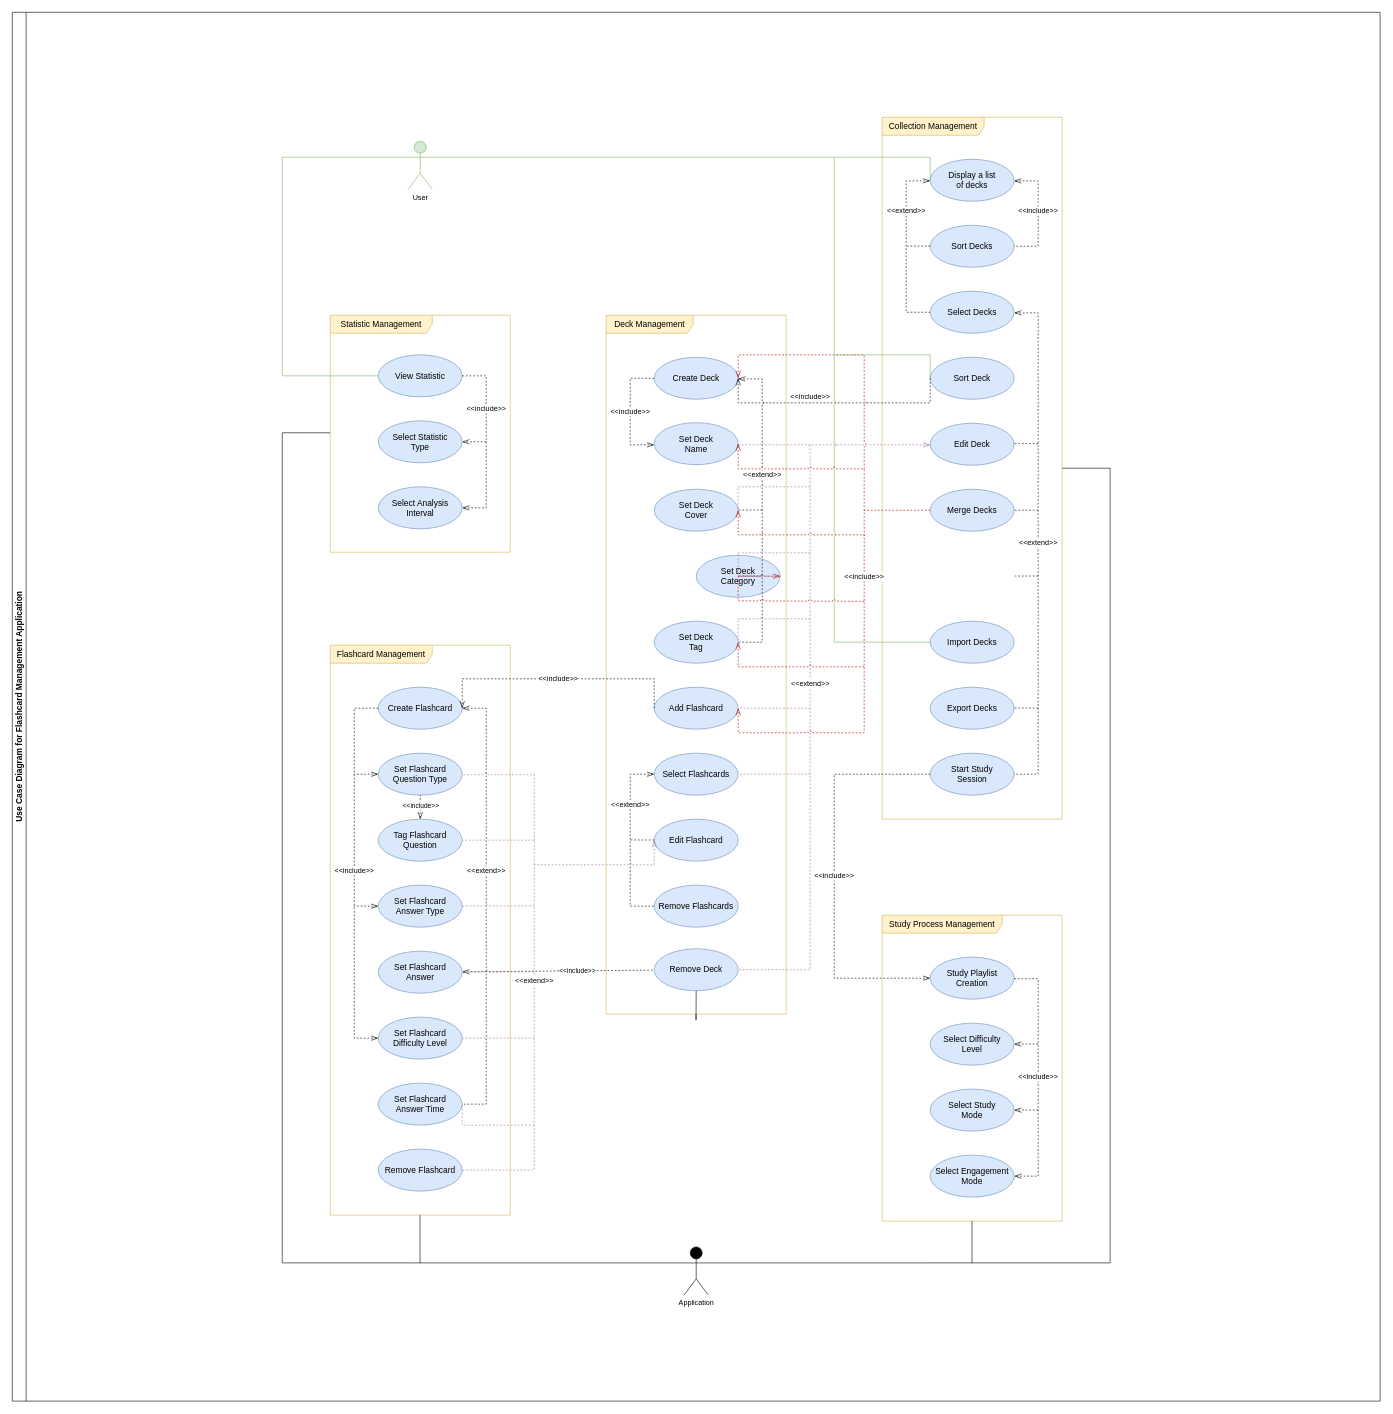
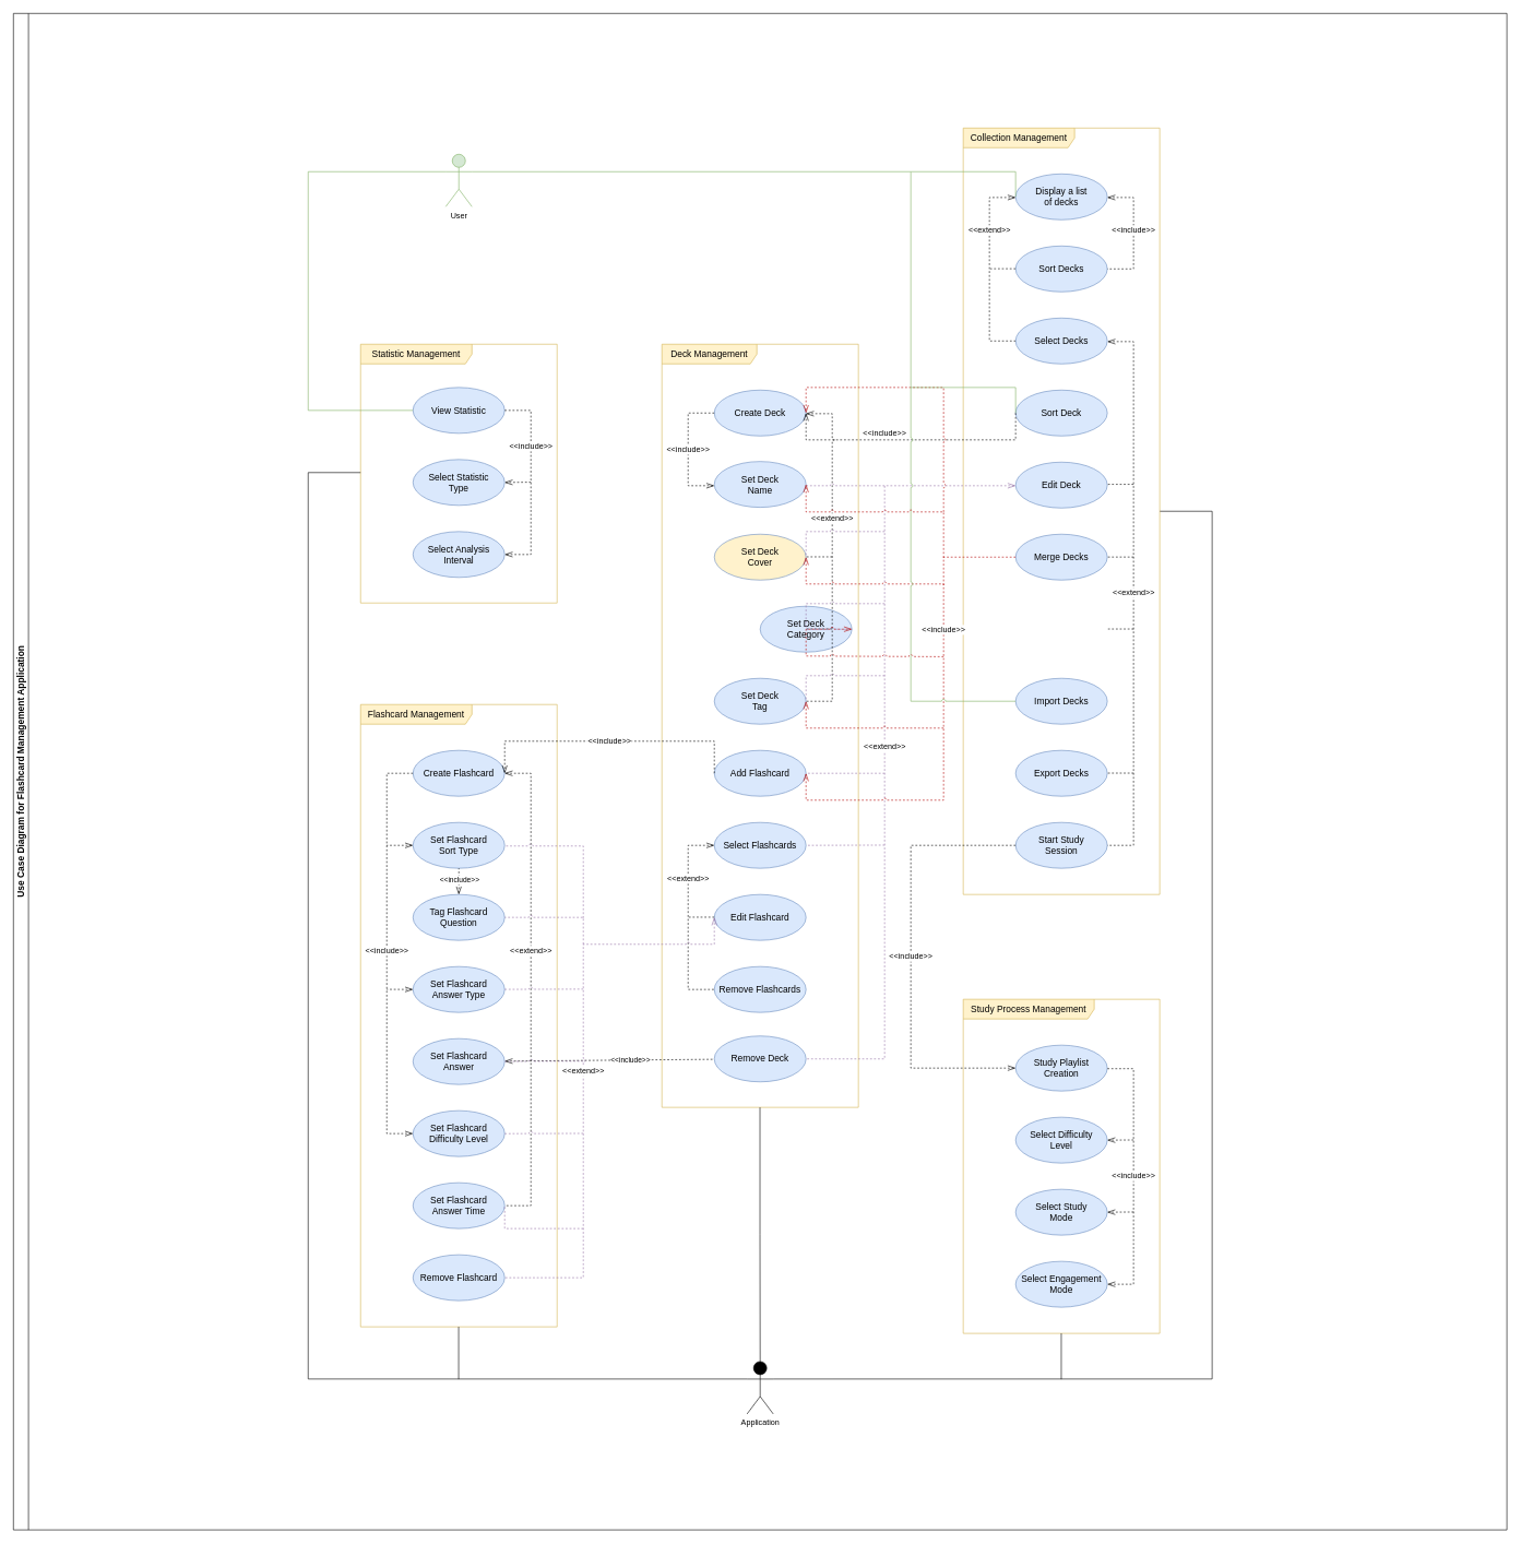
- <mxCell id="32" value="&lt;font style=&quot;&quot;&gt;&lt;font style=&quot;font-size: 14px;&quot;&gt;Set Deck&lt;br&gt;Cover&lt;/font&gt;&lt;br&gt;&lt;/font&gt;" style="ellipse;whiteSpace=wrap;html=1;fillColor=#dae8fc;strokeColor=#6c8ebf;" parent="2" vertex="1"><mxGeometry x="1070" y="795" width="140" height="70" as="geometry" /></mxCell>
+ <mxCell id="32" value="&lt;font style=&quot;&quot;&gt;&lt;font style=&quot;font-size: 14px;&quot;&gt;Set Deck&lt;br&gt;Cover&lt;/font&gt;&lt;br&gt;&lt;/font&gt;" style="ellipse;whiteSpace=wrap;html=1;fillColor=#fff2cc;strokeColor=#6c8ebf;" parent="2" vertex="1"><mxGeometry x="1070" y="795" width="140" height="70" as="geometry" /></mxCell>
- <mxCell id="37" value="&lt;font style=&quot;font-size: 14px;&quot;&gt;&lt;font style=&quot;font-size: 14px;&quot;&gt;Set Flashcard Question&amp;nbsp;&lt;/font&gt;Type&lt;/font&gt;" style="ellipse;whiteSpace=wrap;html=1;fillColor=#dae8fc;strokeColor=#6c8ebf;" parent="2" vertex="1"><mxGeometry x="610" y="1235" width="140" height="70" as="geometry" /></mxCell>
+ <mxCell id="37" value="&lt;font style=&quot;font-size: 14px;&quot;&gt;&lt;font style=&quot;font-size: 14px;&quot;&gt;Set Flashcard Sort&amp;nbsp;&lt;/font&gt;Type&lt;/font&gt;" style="ellipse;whiteSpace=wrap;html=1;fillColor=#dae8fc;strokeColor=#6c8ebf;" parent="2" vertex="1"><mxGeometry x="610" y="1235" width="140" height="70" as="geometry" /></mxCell>
- <mxCell id="47" value="" style="endArrow=none;html=1;edgeStyle=orthogonalEdgeStyle;rounded=0;exitX=0.499;exitY=1;exitDx=0;exitDy=0;exitPerimeter=0;" parent="2" source="21" target="24" edge="1"><mxGeometry relative="1" as="geometry"><mxPoint x="1210" y="1635" as="sourcePoint" /><mxPoint x="1000" y="1245" as="targetPoint" /></mxGeometry></mxCell>
+ <mxCell id="47" value="" style="endArrow=none;html=1;edgeStyle=orthogonalEdgeStyle;rounded=0;entryX=0.5;entryY=0;entryDx=0;entryDy=0;entryPerimeter=0;exitX=0.499;exitY=1;exitDx=0;exitDy=0;exitPerimeter=0;" parent="2" source="21" target="3" edge="1"><mxGeometry relative="1" as="geometry"><mxPoint x="1210" y="1635" as="sourcePoint" /><mxPoint x="1000" y="1245" as="targetPoint" /></mxGeometry></mxCell>
